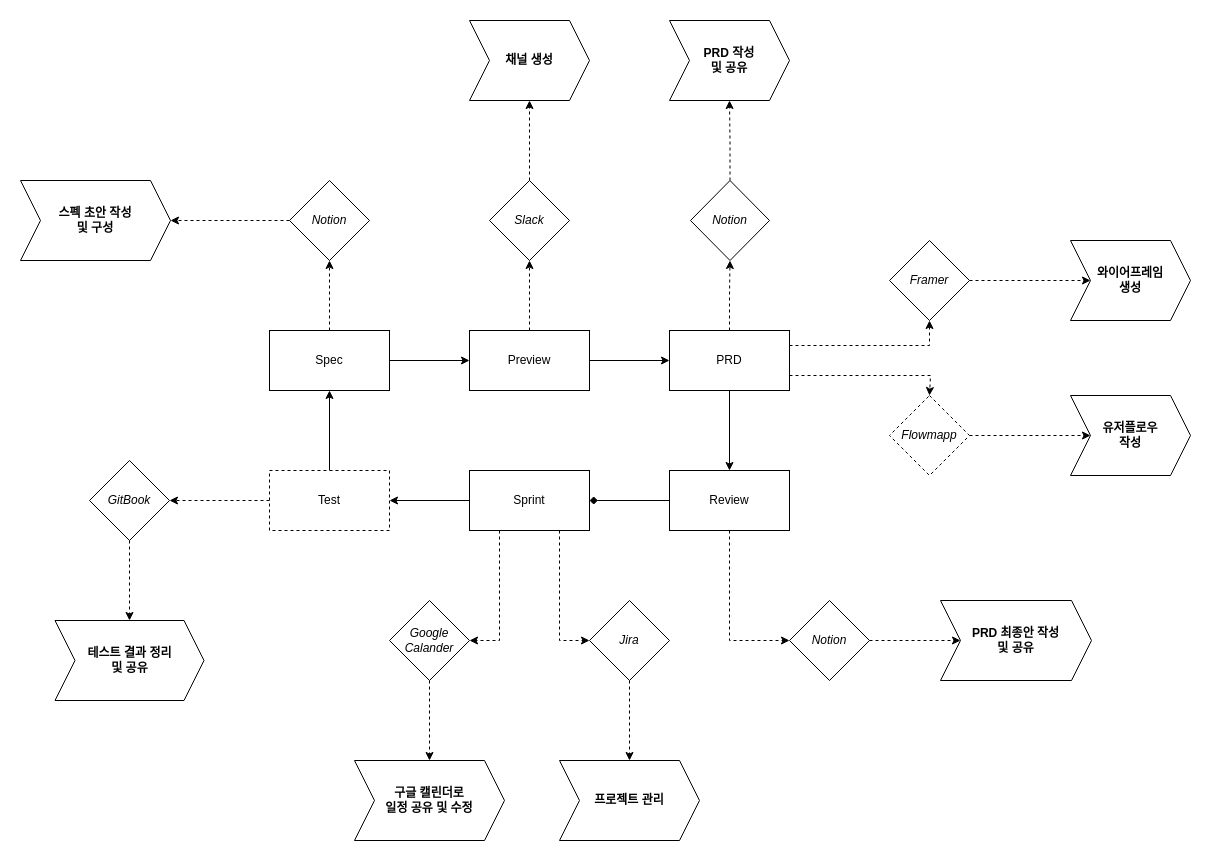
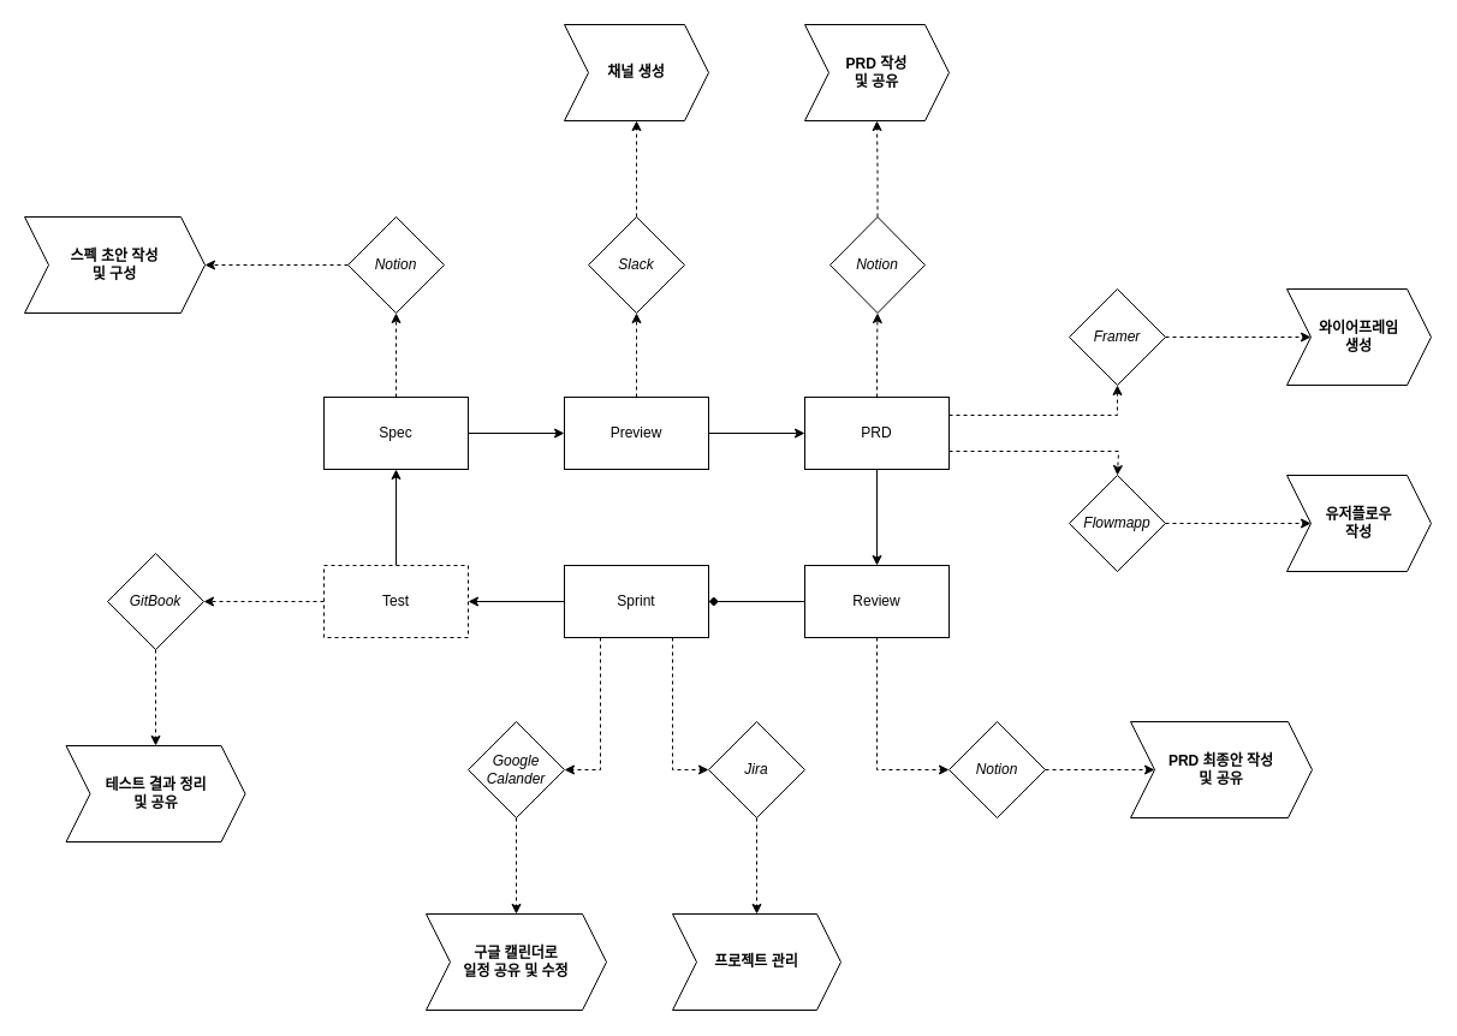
- <mxCell id="44" value="Flowmapp" style="rhombus;whiteSpace=wrap;html=1;rounded=0;fontStyle=2;dashed=1;" vertex="1" parent="1"><mxGeometry x="889" y="395" width="80" height="80" as="geometry" /></mxCell>
+ <mxCell id="44" value="Flowmapp" style="rhombus;whiteSpace=wrap;html=1;rounded=0;fontStyle=2" vertex="1" parent="1"><mxGeometry x="889" y="395" width="80" height="80" as="geometry" /></mxCell>
